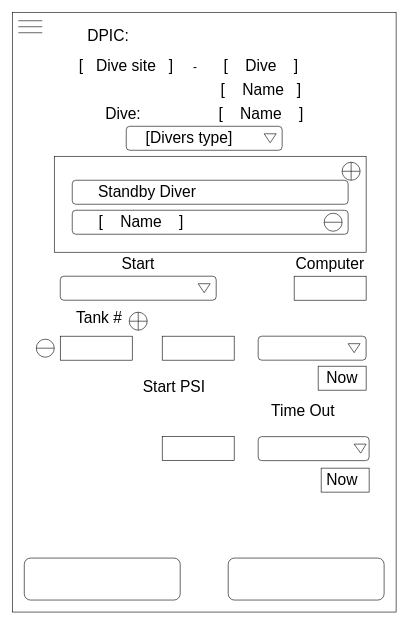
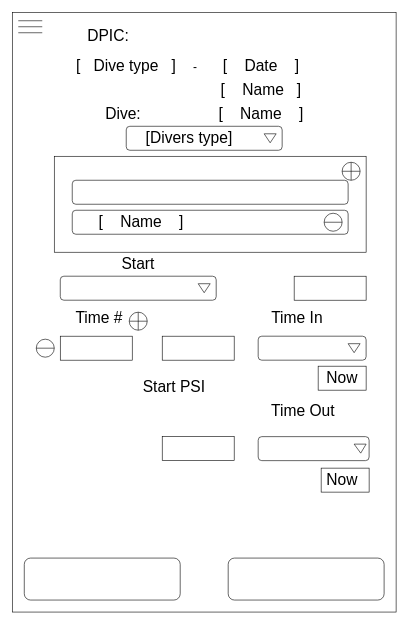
- <mxCell id="6" value="&lt;font style=&quot;font-size: 26px&quot;&gt;[&amp;nbsp; &amp;nbsp;Dive site&amp;nbsp; &amp;nbsp;]&lt;/font&gt;" style="text;html=1;strokeColor=none;fillColor=none;align=center;verticalAlign=middle;whiteSpace=wrap;rounded=0;fontSize=20;" vertex="1" parent="1"><mxGeometry x="110" y="90" width="200" height="40" as="geometry" /></mxCell>
+ <mxCell id="6" value="&lt;font style=&quot;font-size: 26px&quot;&gt;[&amp;nbsp; &amp;nbsp;Dive type&amp;nbsp; &amp;nbsp;]&lt;/font&gt;" style="text;html=1;strokeColor=none;fillColor=none;align=center;verticalAlign=middle;whiteSpace=wrap;rounded=0;fontSize=20;" vertex="1" parent="1"><mxGeometry x="110" y="90" width="200" height="40" as="geometry" /></mxCell>
- <mxCell id="7" value="&lt;font style=&quot;font-size: 26px&quot;&gt;[&amp;nbsp; &amp;nbsp; Dive&amp;nbsp; &amp;nbsp; ]&lt;/font&gt;" style="text;html=1;strokeColor=none;fillColor=none;align=center;verticalAlign=middle;whiteSpace=wrap;rounded=0;fontSize=20;" vertex="1" parent="1"><mxGeometry x="330" y="90" width="210" height="40" as="geometry" /></mxCell>
+ <mxCell id="7" value="&lt;font style=&quot;font-size: 26px&quot;&gt;[&amp;nbsp; &amp;nbsp; Date&amp;nbsp; &amp;nbsp; ]&lt;/font&gt;" style="text;html=1;strokeColor=none;fillColor=none;align=center;verticalAlign=middle;whiteSpace=wrap;rounded=0;fontSize=20;" vertex="1" parent="1"><mxGeometry x="330" y="90" width="210" height="40" as="geometry" /></mxCell>
- <mxCell id="33" value="&lt;font style=&quot;font-size: 26px&quot;&gt;Standby Diver&lt;/font&gt;" style="text;html=1;strokeColor=none;fillColor=none;align=center;verticalAlign=middle;whiteSpace=wrap;rounded=0;fontSize=20;" vertex="1" parent="1"><mxGeometry x="120" y="300" width="250" height="40" as="geometry" /></mxCell>
- <mxCell id="37" value="&lt;font style=&quot;font-size: 26px&quot;&gt;Computer&lt;/font&gt;" style="text;html=1;strokeColor=none;fillColor=none;align=center;verticalAlign=middle;whiteSpace=wrap;rounded=0;fontSize=20;" vertex="1" parent="1"><mxGeometry x="490" y="420" width="120" height="40" as="geometry" /></mxCell>
- <mxCell id="38" value="&lt;font style=&quot;font-size: 26px&quot;&gt;Tank #&lt;/font&gt;" style="text;html=1;strokeColor=none;fillColor=none;align=center;verticalAlign=middle;whiteSpace=wrap;rounded=0;fontSize=20;" vertex="1" parent="1"><mxGeometry x="100" y="510" width="130" height="40" as="geometry" /></mxCell>
+ <mxCell id="38" value="&lt;font style=&quot;font-size: 26px&quot;&gt;Time #&lt;/font&gt;" style="text;html=1;strokeColor=none;fillColor=none;align=center;verticalAlign=middle;whiteSpace=wrap;rounded=0;fontSize=20;" vertex="1" parent="1"><mxGeometry x="100" y="510" width="130" height="40" as="geometry" /></mxCell>
+ <mxCell id="44" value="&lt;font style=&quot;font-size: 26px&quot;&gt;Time In&lt;/font&gt;" style="text;html=1;strokeColor=none;fillColor=none;align=center;verticalAlign=middle;whiteSpace=wrap;rounded=0;fontSize=20;" vertex="1" parent="1"><mxGeometry x="430" y="510" width="130" height="40" as="geometry" /></mxCell>
